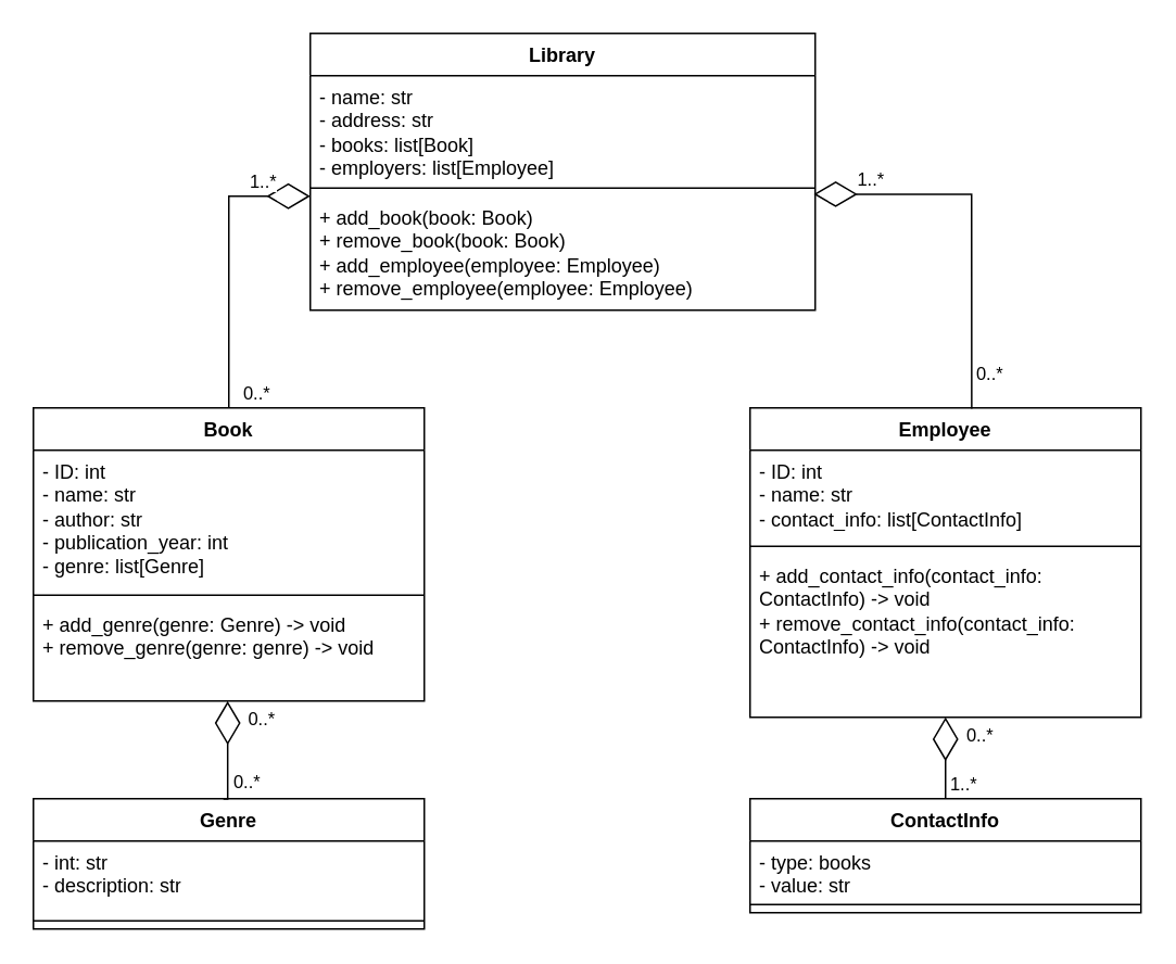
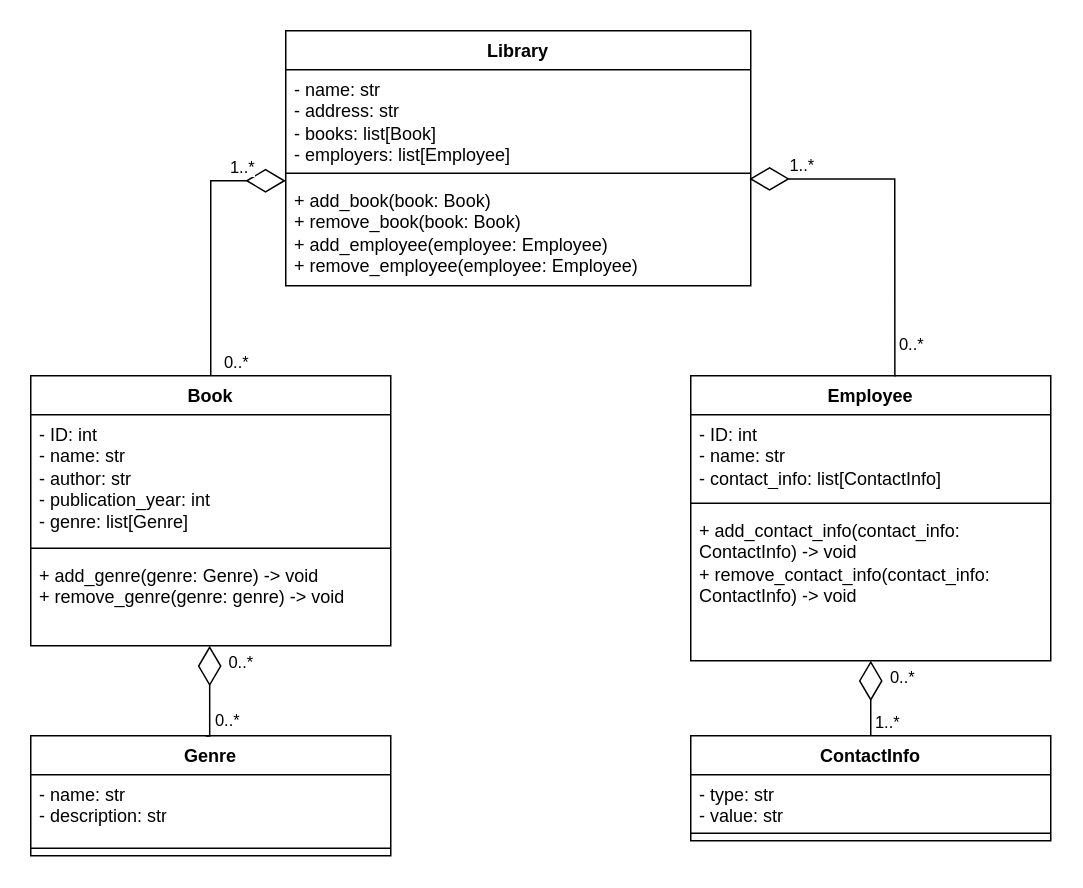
- <mxCell id="15" value="- int: str&lt;div&gt;-&amp;nbsp;&lt;span style=&quot;white-space-collapse: preserve; background-color: transparent; color: light-dark(rgb(0, 0, 0), rgb(255, 255, 255));&quot;&gt;description: str&lt;/span&gt;&lt;/div&gt;" style="text;strokeColor=none;fillColor=none;align=left;verticalAlign=top;spacingLeft=4;spacingRight=4;overflow=hidden;rotatable=0;points=[[0,0.5],[1,0.5]];portConstraint=eastwest;whiteSpace=wrap;html=1;" vertex="1" parent="14"><mxGeometry y="26" width="240" height="44" as="geometry" /></mxCell>
+ <mxCell id="15" value="- name: str&lt;div&gt;-&amp;nbsp;&lt;span style=&quot;white-space-collapse: preserve; background-color: transparent; color: light-dark(rgb(0, 0, 0), rgb(255, 255, 255));&quot;&gt;description: str&lt;/span&gt;&lt;/div&gt;" style="text;strokeColor=none;fillColor=none;align=left;verticalAlign=top;spacingLeft=4;spacingRight=4;overflow=hidden;rotatable=0;points=[[0,0.5],[1,0.5]];portConstraint=eastwest;whiteSpace=wrap;html=1;" vertex="1" parent="14"><mxGeometry y="26" width="240" height="44" as="geometry" /></mxCell>
- <mxCell id="18" value="- type: books&lt;div&gt;- value&lt;span style=&quot;white-space-collapse: preserve; background-color: transparent; color: light-dark(rgb(0, 0, 0), rgb(255, 255, 255));&quot;&gt;: str&lt;/span&gt;&lt;/div&gt;" style="text;strokeColor=none;fillColor=none;align=left;verticalAlign=top;spacingLeft=4;spacingRight=4;overflow=hidden;rotatable=0;points=[[0,0.5],[1,0.5]];portConstraint=eastwest;whiteSpace=wrap;html=1;" vertex="1" parent="17"><mxGeometry y="26" width="240" height="34" as="geometry" /></mxCell>
+ <mxCell id="18" value="- type: str&lt;div&gt;- value&lt;span style=&quot;white-space-collapse: preserve; background-color: transparent; color: light-dark(rgb(0, 0, 0), rgb(255, 255, 255));&quot;&gt;: str&lt;/span&gt;&lt;/div&gt;" style="text;strokeColor=none;fillColor=none;align=left;verticalAlign=top;spacingLeft=4;spacingRight=4;overflow=hidden;rotatable=0;points=[[0,0.5],[1,0.5]];portConstraint=eastwest;whiteSpace=wrap;html=1;" vertex="1" parent="17"><mxGeometry y="26" width="240" height="34" as="geometry" /></mxCell>
